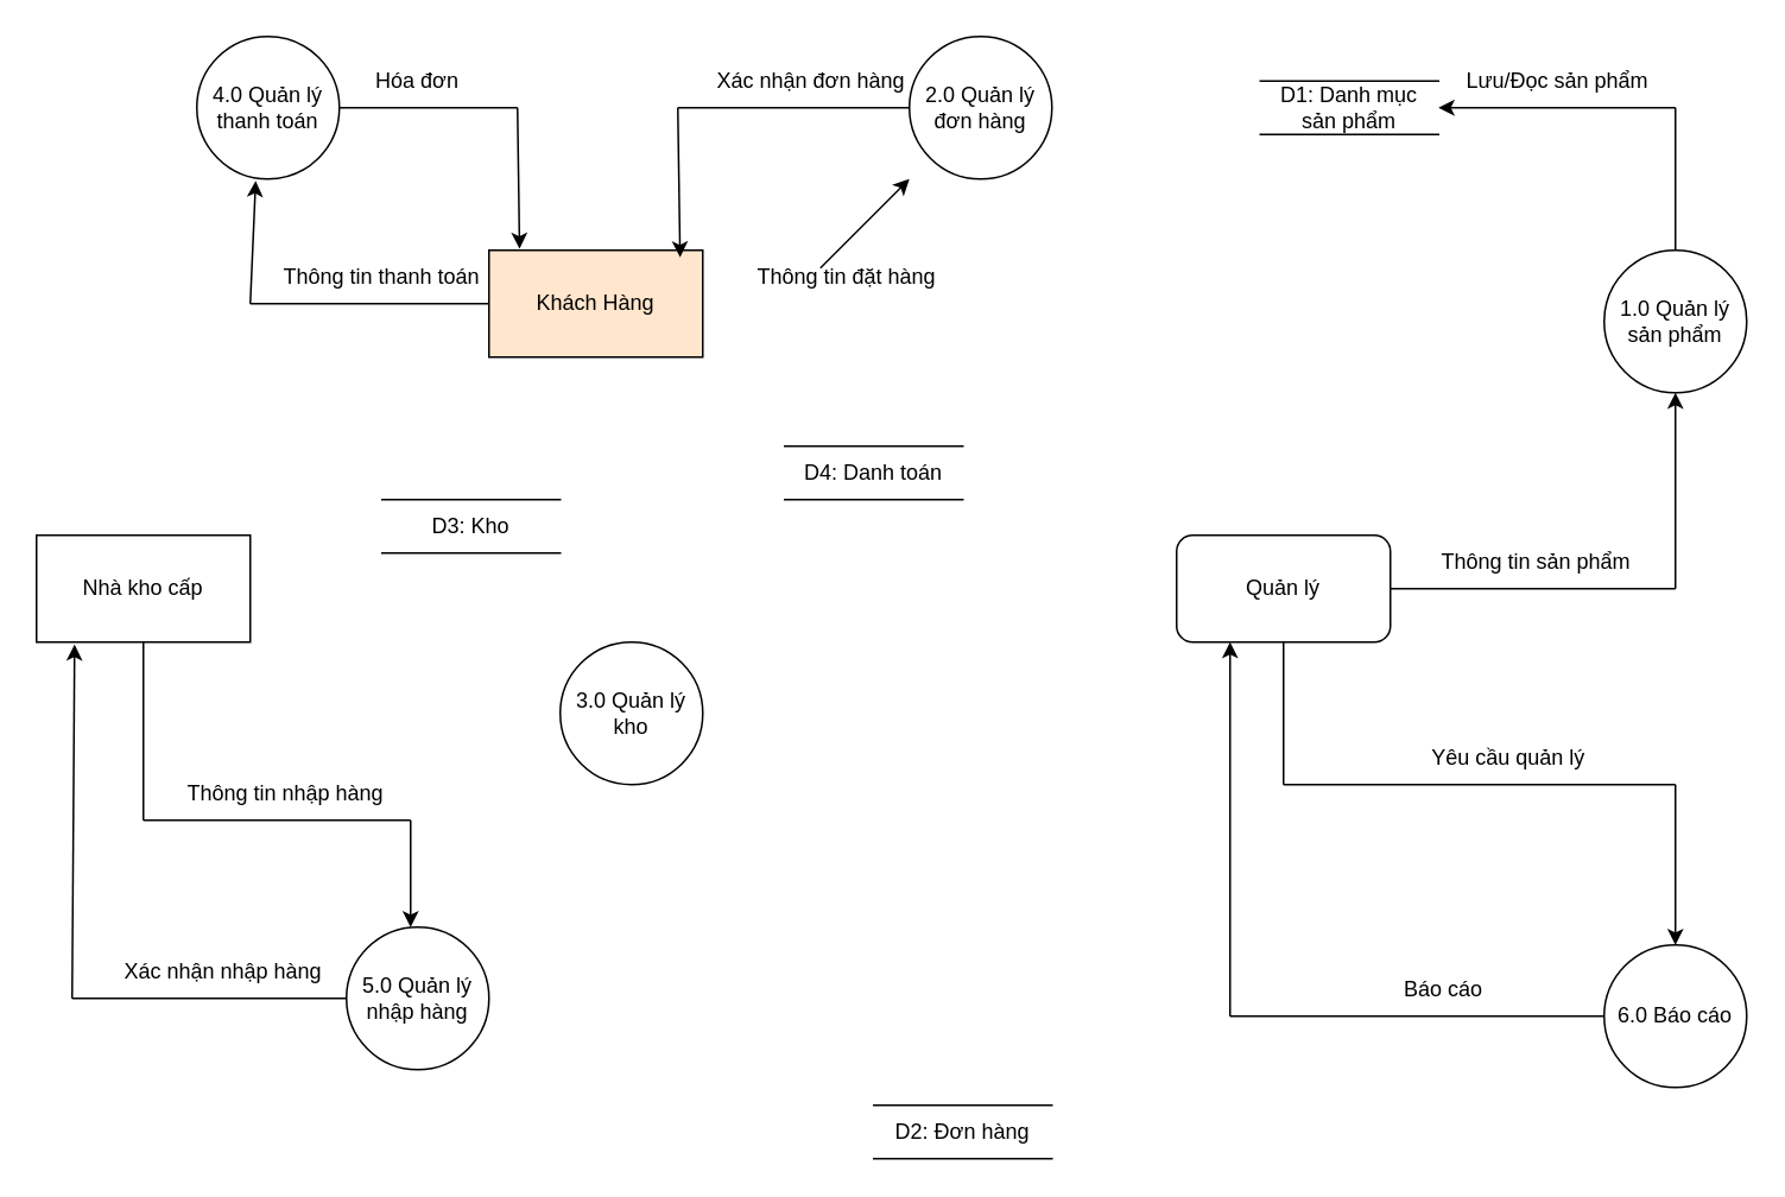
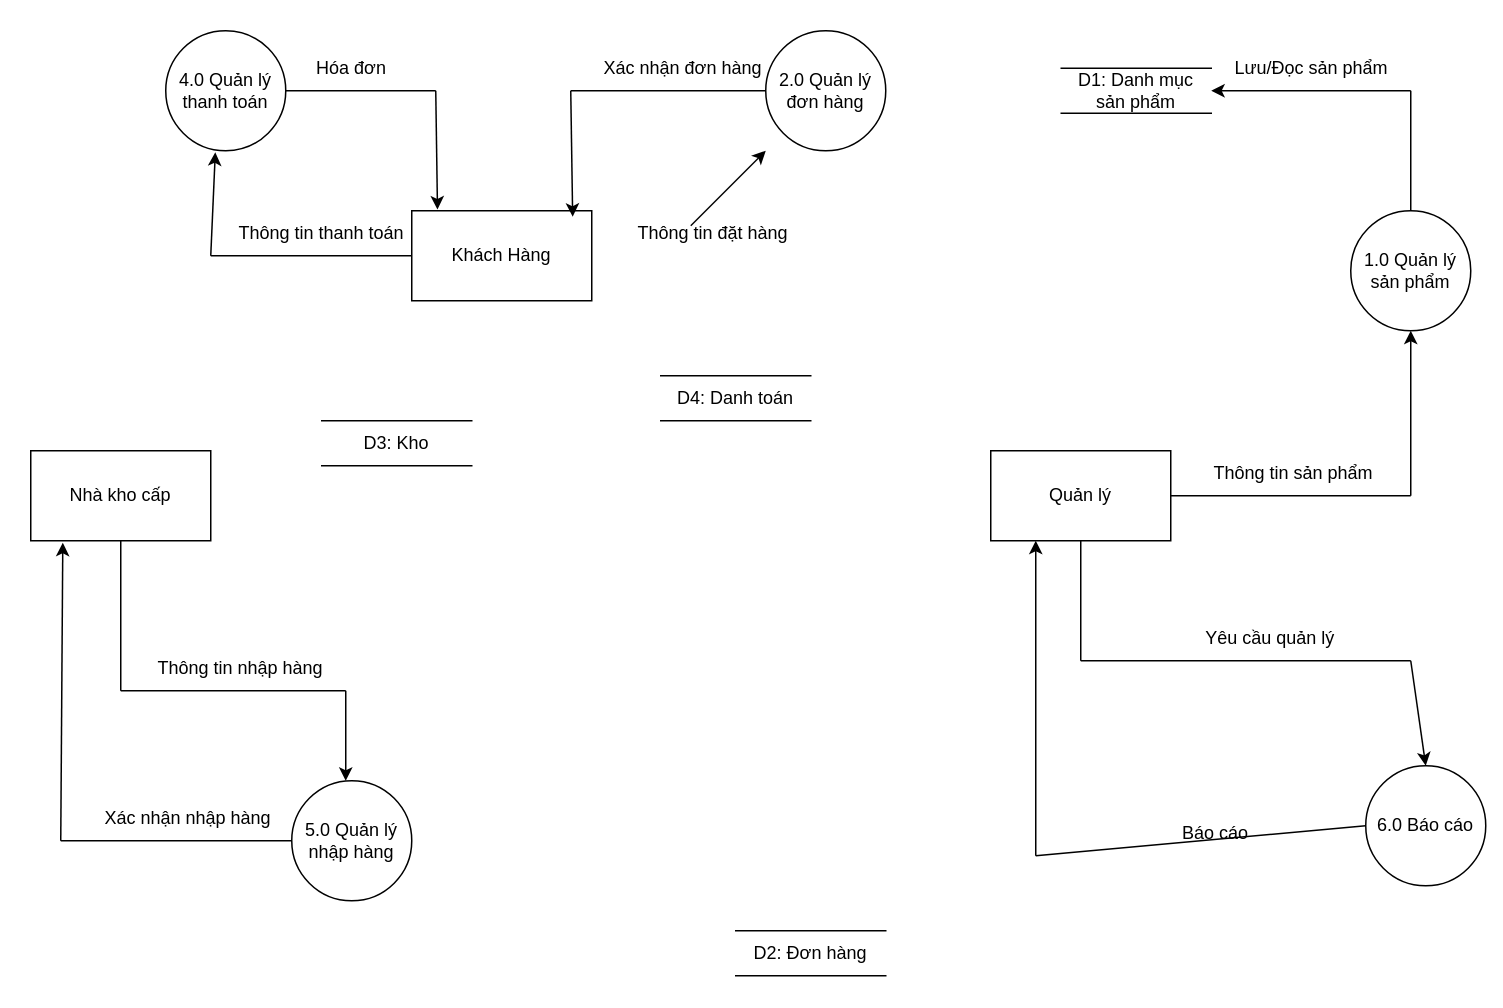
- <mxCell id="2" value="&lt;div&gt;Khách Hàng&lt;/div&gt;" style="rounded=0;whiteSpace=wrap;html=1;fillColor=#ffe6cc;" vertex="1" parent="1"><mxGeometry x="274" y="140" width="120" height="60" as="geometry" /></mxCell>
+ <mxCell id="2" value="&lt;div&gt;Khách Hàng&lt;/div&gt;" style="rounded=0;whiteSpace=wrap;html=1;" vertex="1" parent="1"><mxGeometry x="274" y="140" width="120" height="60" as="geometry" /></mxCell>
- <mxCell id="4" value="Quản lý" style="whiteSpace=wrap;html=1;rounded=1;" vertex="1" parent="1"><mxGeometry x="660" y="300" width="120" height="60" as="geometry" /></mxCell>
+ <mxCell id="4" value="Quản lý" style="rounded=0;whiteSpace=wrap;html=1;" vertex="1" parent="1"><mxGeometry x="660" y="300" width="120" height="60" as="geometry" /></mxCell>
- <mxCell id="7" value="&lt;div&gt;3.0 Quản lý kho&lt;/div&gt;" style="ellipse;whiteSpace=wrap;html=1;aspect=fixed;" vertex="1" parent="1"><mxGeometry x="314" y="360" width="80" height="80" as="geometry" /></mxCell>
- <mxCell id="9" value="&lt;div&gt;6.0 Báo cáo&lt;/div&gt;" style="ellipse;whiteSpace=wrap;html=1;aspect=fixed;" vertex="1" parent="1"><mxGeometry x="900" y="530" width="80" height="80" as="geometry" /></mxCell>
+ <mxCell id="9" value="&lt;div&gt;6.0 Báo cáo&lt;/div&gt;" style="ellipse;whiteSpace=wrap;html=1;aspect=fixed;" vertex="1" parent="1"><mxGeometry x="910" y="510" width="80" height="80" as="geometry" /></mxCell>
